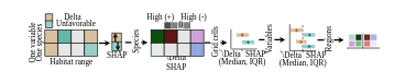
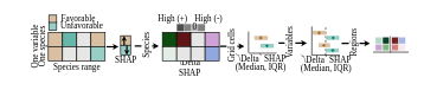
- <mxCell id="13" value="Delta" style="text;html=1;align=center;verticalAlign=middle;whiteSpace=wrap;rounded=0;fontFamily=Merriweather;fontSize=12;" parent="1" vertex="1"><mxGeometry x="84.53" y="21.46" width="50" height="8" as="geometry" /></mxCell>
+ <mxCell id="13" value="Favorable" style="text;html=1;align=center;verticalAlign=middle;whiteSpace=wrap;rounded=0;fontFamily=Merriweather;fontSize=12;" parent="1" vertex="1"><mxGeometry x="84.53" y="21.46" width="50" height="8" as="geometry" /></mxCell>
- <mxCell id="15" value="&lt;div style=&quot;line-height: 90%;&quot;&gt;Habitat range&lt;/div&gt;" style="text;align=center;verticalAlign=middle;rounded=0;fontFamily=Merriweather;spacing=2;horizontal=1;whiteSpace=wrap;html=1;imageHeight=24;imageWidth=24;strokeOpacity=100;arcSize=12;" parent="1" vertex="1"><mxGeometry x="67.53" y="84.82" width="80" height="18.25" as="geometry" /></mxCell>
+ <mxCell id="15" value="&lt;div style=&quot;line-height: 90%;&quot;&gt;Species range&lt;/div&gt;" style="text;align=center;verticalAlign=middle;rounded=0;fontFamily=Merriweather;spacing=2;horizontal=1;whiteSpace=wrap;html=1;imageHeight=24;imageWidth=24;strokeOpacity=100;arcSize=12;" parent="1" vertex="1"><mxGeometry x="67.53" y="84.82" width="80" height="18.25" as="geometry" /></mxCell>
